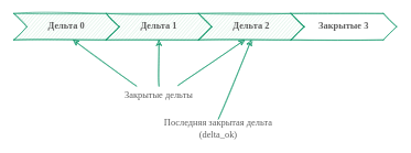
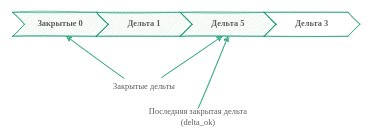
- <mxCell id="2" value="&lt;span style=&quot;color: rgb(92 , 92 , 92) ; font-family: &amp;#34;comic sans ms&amp;#34; ; font-size: 14px ; font-weight: bold&quot;&gt;Дельта&amp;nbsp;0&lt;/span&gt;" style="shape=step;perimeter=stepPerimeter;whiteSpace=wrap;html=1;fixedSize=1;strokeColor=#12976B;sketch=1;fillColor=#CCEBD8;" vertex="1" parent="1"><mxGeometry x="20" y="20" width="160" height="40" as="geometry" /></mxCell>
+ <mxCell id="2" value="&lt;span style=&quot;color: rgb(92 , 92 , 92) ; font-family: &amp;#34;comic sans ms&amp;#34; ; font-size: 14px ; font-weight: bold&quot;&gt;Закрытые&amp;nbsp;0&lt;/span&gt;" style="shape=step;perimeter=stepPerimeter;whiteSpace=wrap;html=1;fixedSize=1;strokeColor=#12976B;sketch=1;fillColor=#CCEBD8;" vertex="1" parent="1"><mxGeometry x="20" y="20" width="160" height="40" as="geometry" /></mxCell>
- <mxCell id="4" value="&lt;span style=&quot;color: rgb(92 , 92 , 92) ; font-family: &amp;#34;comic sans ms&amp;#34; ; font-size: 14px ; font-weight: bold&quot;&gt;Дельта 2&lt;/span&gt;" style="shape=step;perimeter=stepPerimeter;whiteSpace=wrap;html=1;fixedSize=1;strokeColor=#12976B;sketch=1;fillColor=#CCEBD8;" vertex="1" parent="1"><mxGeometry x="300" y="20" width="160" height="40" as="geometry" /></mxCell>
+ <mxCell id="4" value="&lt;span style=&quot;color: rgb(92 , 92 , 92) ; font-family: &amp;#34;comic sans ms&amp;#34; ; font-size: 14px ; font-weight: bold&quot;&gt;Дельта 5&lt;/span&gt;" style="shape=step;perimeter=stepPerimeter;whiteSpace=wrap;html=1;fixedSize=1;strokeColor=#12976B;sketch=1;fillColor=#CCEBD8;" vertex="1" parent="1"><mxGeometry x="300" y="20" width="160" height="40" as="geometry" /></mxCell>
- <mxCell id="5" value="&lt;span style=&quot;color: rgb(92 , 92 , 92) ; font-family: &amp;#34;comic sans ms&amp;#34; ; font-size: 14px ; font-weight: bold&quot;&gt;Закрытые 3&lt;/span&gt;" style="shape=step;perimeter=stepPerimeter;whiteSpace=wrap;html=1;fixedSize=1;strokeColor=#12976B;sketch=1;fillColor=none;" vertex="1" parent="1"><mxGeometry x="440" y="20" width="160" height="40" as="geometry" /></mxCell>
+ <mxCell id="5" value="&lt;span style=&quot;color: rgb(92 , 92 , 92) ; font-family: &amp;#34;comic sans ms&amp;#34; ; font-size: 14px ; font-weight: bold&quot;&gt;Дельта 3&lt;/span&gt;" style="shape=step;perimeter=stepPerimeter;whiteSpace=wrap;html=1;fixedSize=1;strokeColor=#12976B;sketch=1;fillColor=none;" vertex="1" parent="1"><mxGeometry x="440" y="20" width="160" height="40" as="geometry" /></mxCell>
- <mxCell id="8" value="" style="endArrow=classic;html=1;shadow=0;fontFamily=Comic Sans MS;fontSize=11;sketch=1;entryX=0.5;entryY=1;entryDx=0;entryDy=0;exitX=0.5;exitY=0;exitDx=0;exitDy=0;strokeColor=#12976B;" edge="1" parent="1" source="6" target="3"><mxGeometry width="50" height="50" relative="1" as="geometry"><mxPoint x="170" y="170" as="sourcePoint" /><mxPoint x="170" y="110" as="targetPoint" /></mxGeometry></mxCell>
